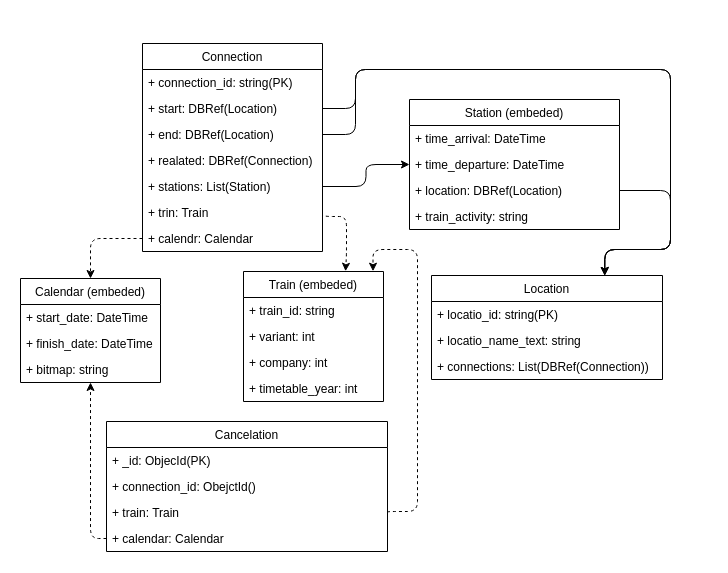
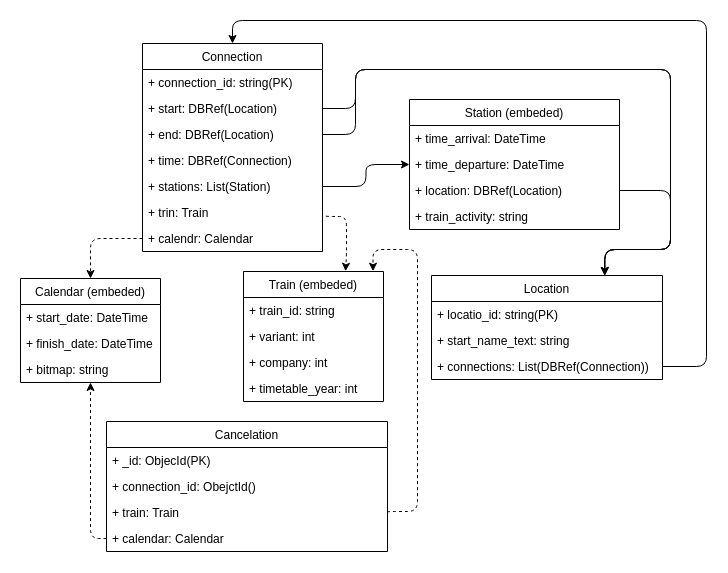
+ <mxCell id="37" style="edgeStyle=orthogonalEdgeStyle;html=1;exitX=1;exitY=0.5;exitDx=0;exitDy=0;entryX=0.5;entryY=0;entryDx=0;entryDy=0;fontColor=#000000;" parent="1" source="18" target="2" edge="1"><mxGeometry relative="1" as="geometry"><Array as="points"><mxPoint x="706" y="366" /><mxPoint x="706" y="20" /><mxPoint x="232" y="20" /></Array></mxGeometry></mxCell>
- <mxCell id="6" value="+ realated: DBRef(Connection)" style="text;strokeColor=none;fillColor=none;align=left;verticalAlign=top;spacingLeft=4;spacingRight=4;overflow=hidden;rotatable=0;points=[[0,0.5],[1,0.5]];portConstraint=eastwest;labelBackgroundColor=none;fontColor=#000000;" parent="2" vertex="1"><mxGeometry y="104" width="180" height="26" as="geometry" /></mxCell>
+ <mxCell id="6" value="+ time: DBRef(Connection)" style="text;strokeColor=none;fillColor=none;align=left;verticalAlign=top;spacingLeft=4;spacingRight=4;overflow=hidden;rotatable=0;points=[[0,0.5],[1,0.5]];portConstraint=eastwest;labelBackgroundColor=none;fontColor=#000000;" parent="2" vertex="1"><mxGeometry y="104" width="180" height="26" as="geometry" /></mxCell>
- <mxCell id="17" value="+ locatio_name_text: string" style="text;strokeColor=none;fillColor=none;align=left;verticalAlign=top;spacingLeft=4;spacingRight=4;overflow=hidden;rotatable=0;points=[[0,0.5],[1,0.5]];portConstraint=eastwest;labelBackgroundColor=none;fontColor=#000000;" parent="15" vertex="1"><mxGeometry y="52" width="231" height="26" as="geometry" /></mxCell>
+ <mxCell id="17" value="+ start_name_text: string" style="text;strokeColor=none;fillColor=none;align=left;verticalAlign=top;spacingLeft=4;spacingRight=4;overflow=hidden;rotatable=0;points=[[0,0.5],[1,0.5]];portConstraint=eastwest;labelBackgroundColor=none;fontColor=#000000;" parent="15" vertex="1"><mxGeometry y="52" width="231" height="26" as="geometry" /></mxCell>
